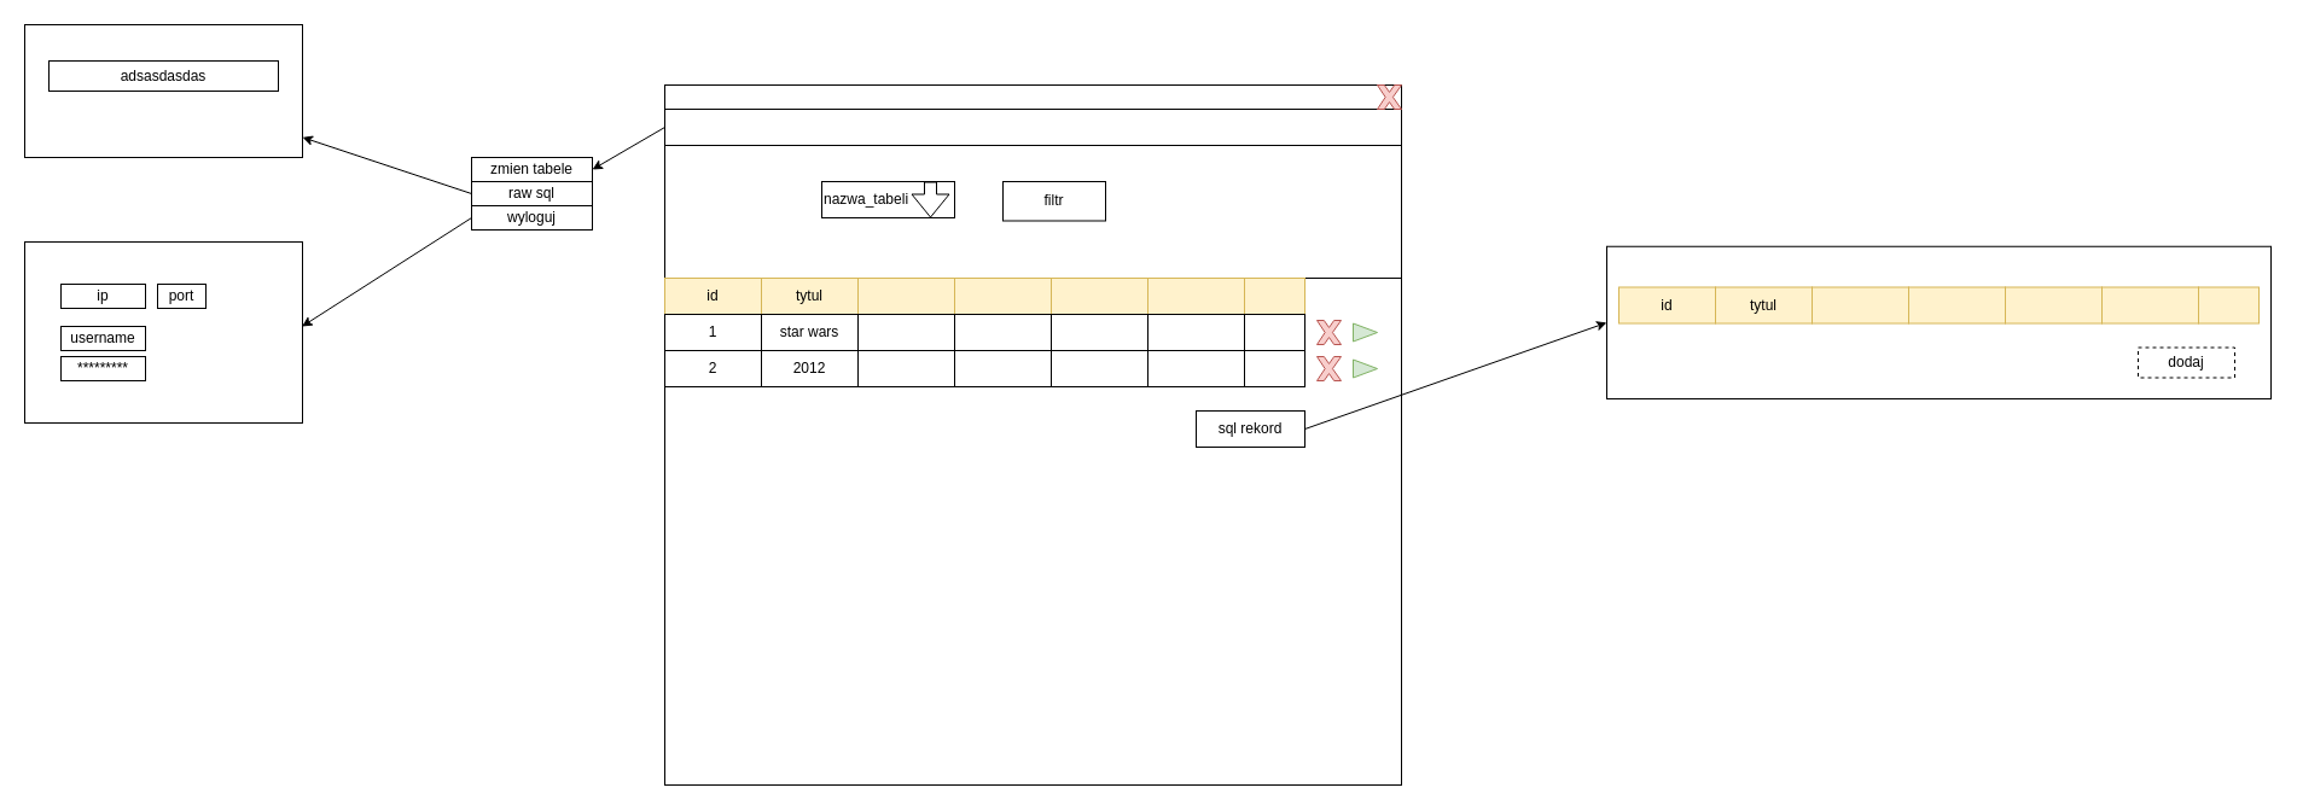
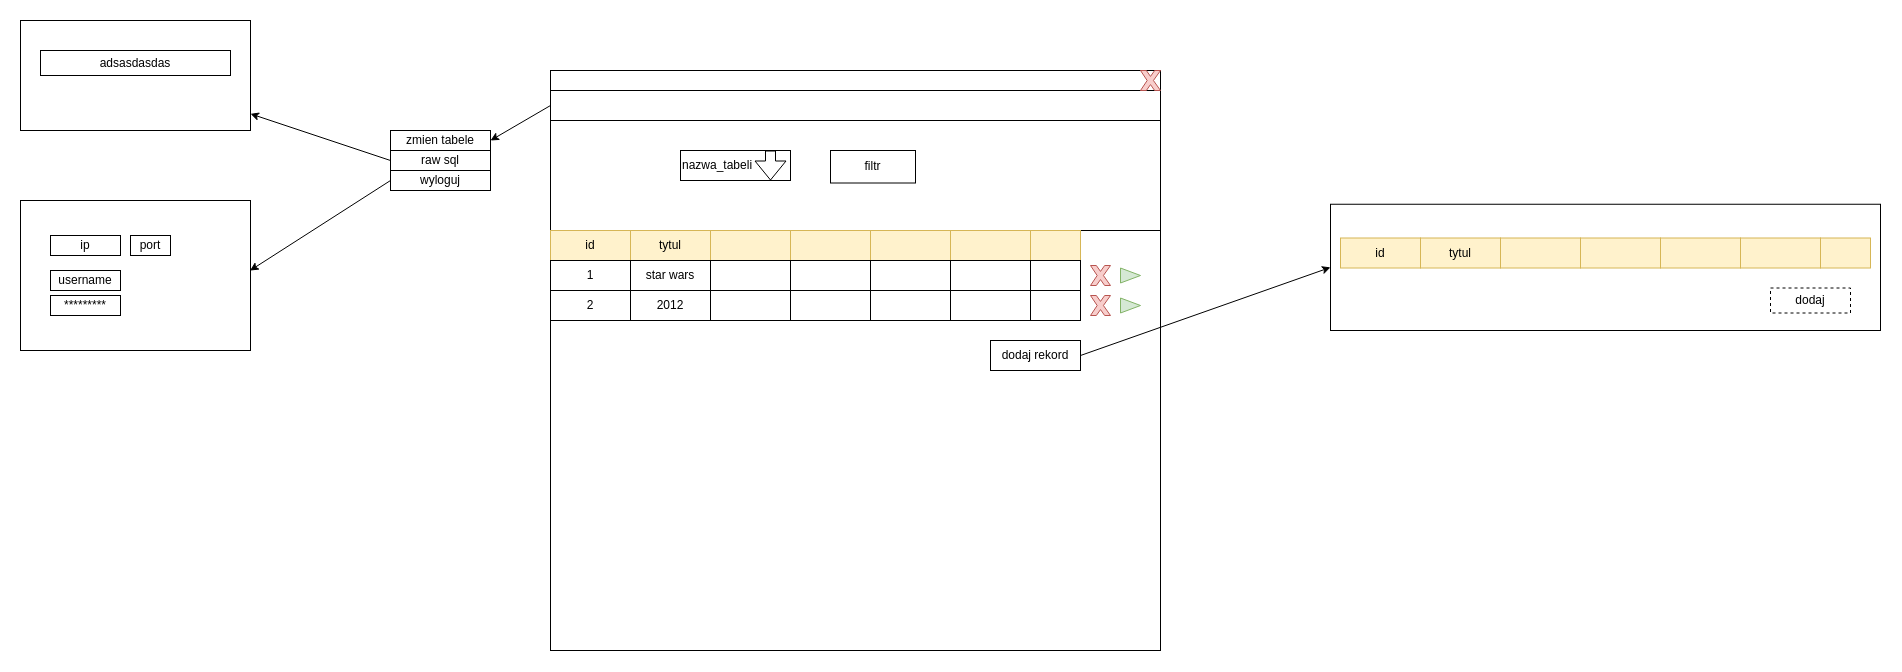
- <mxCell id="38" value="sql rekord" style="rounded=0;whiteSpace=wrap;html=1;fillColor=none;" vertex="1" parent="1"><mxGeometry x="990" y="340" width="90" height="30" as="geometry" /></mxCell>
+ <mxCell id="38" value="dodaj rekord" style="rounded=0;whiteSpace=wrap;html=1;fillColor=none;" vertex="1" parent="1"><mxGeometry x="990" y="340" width="90" height="30" as="geometry" /></mxCell>
